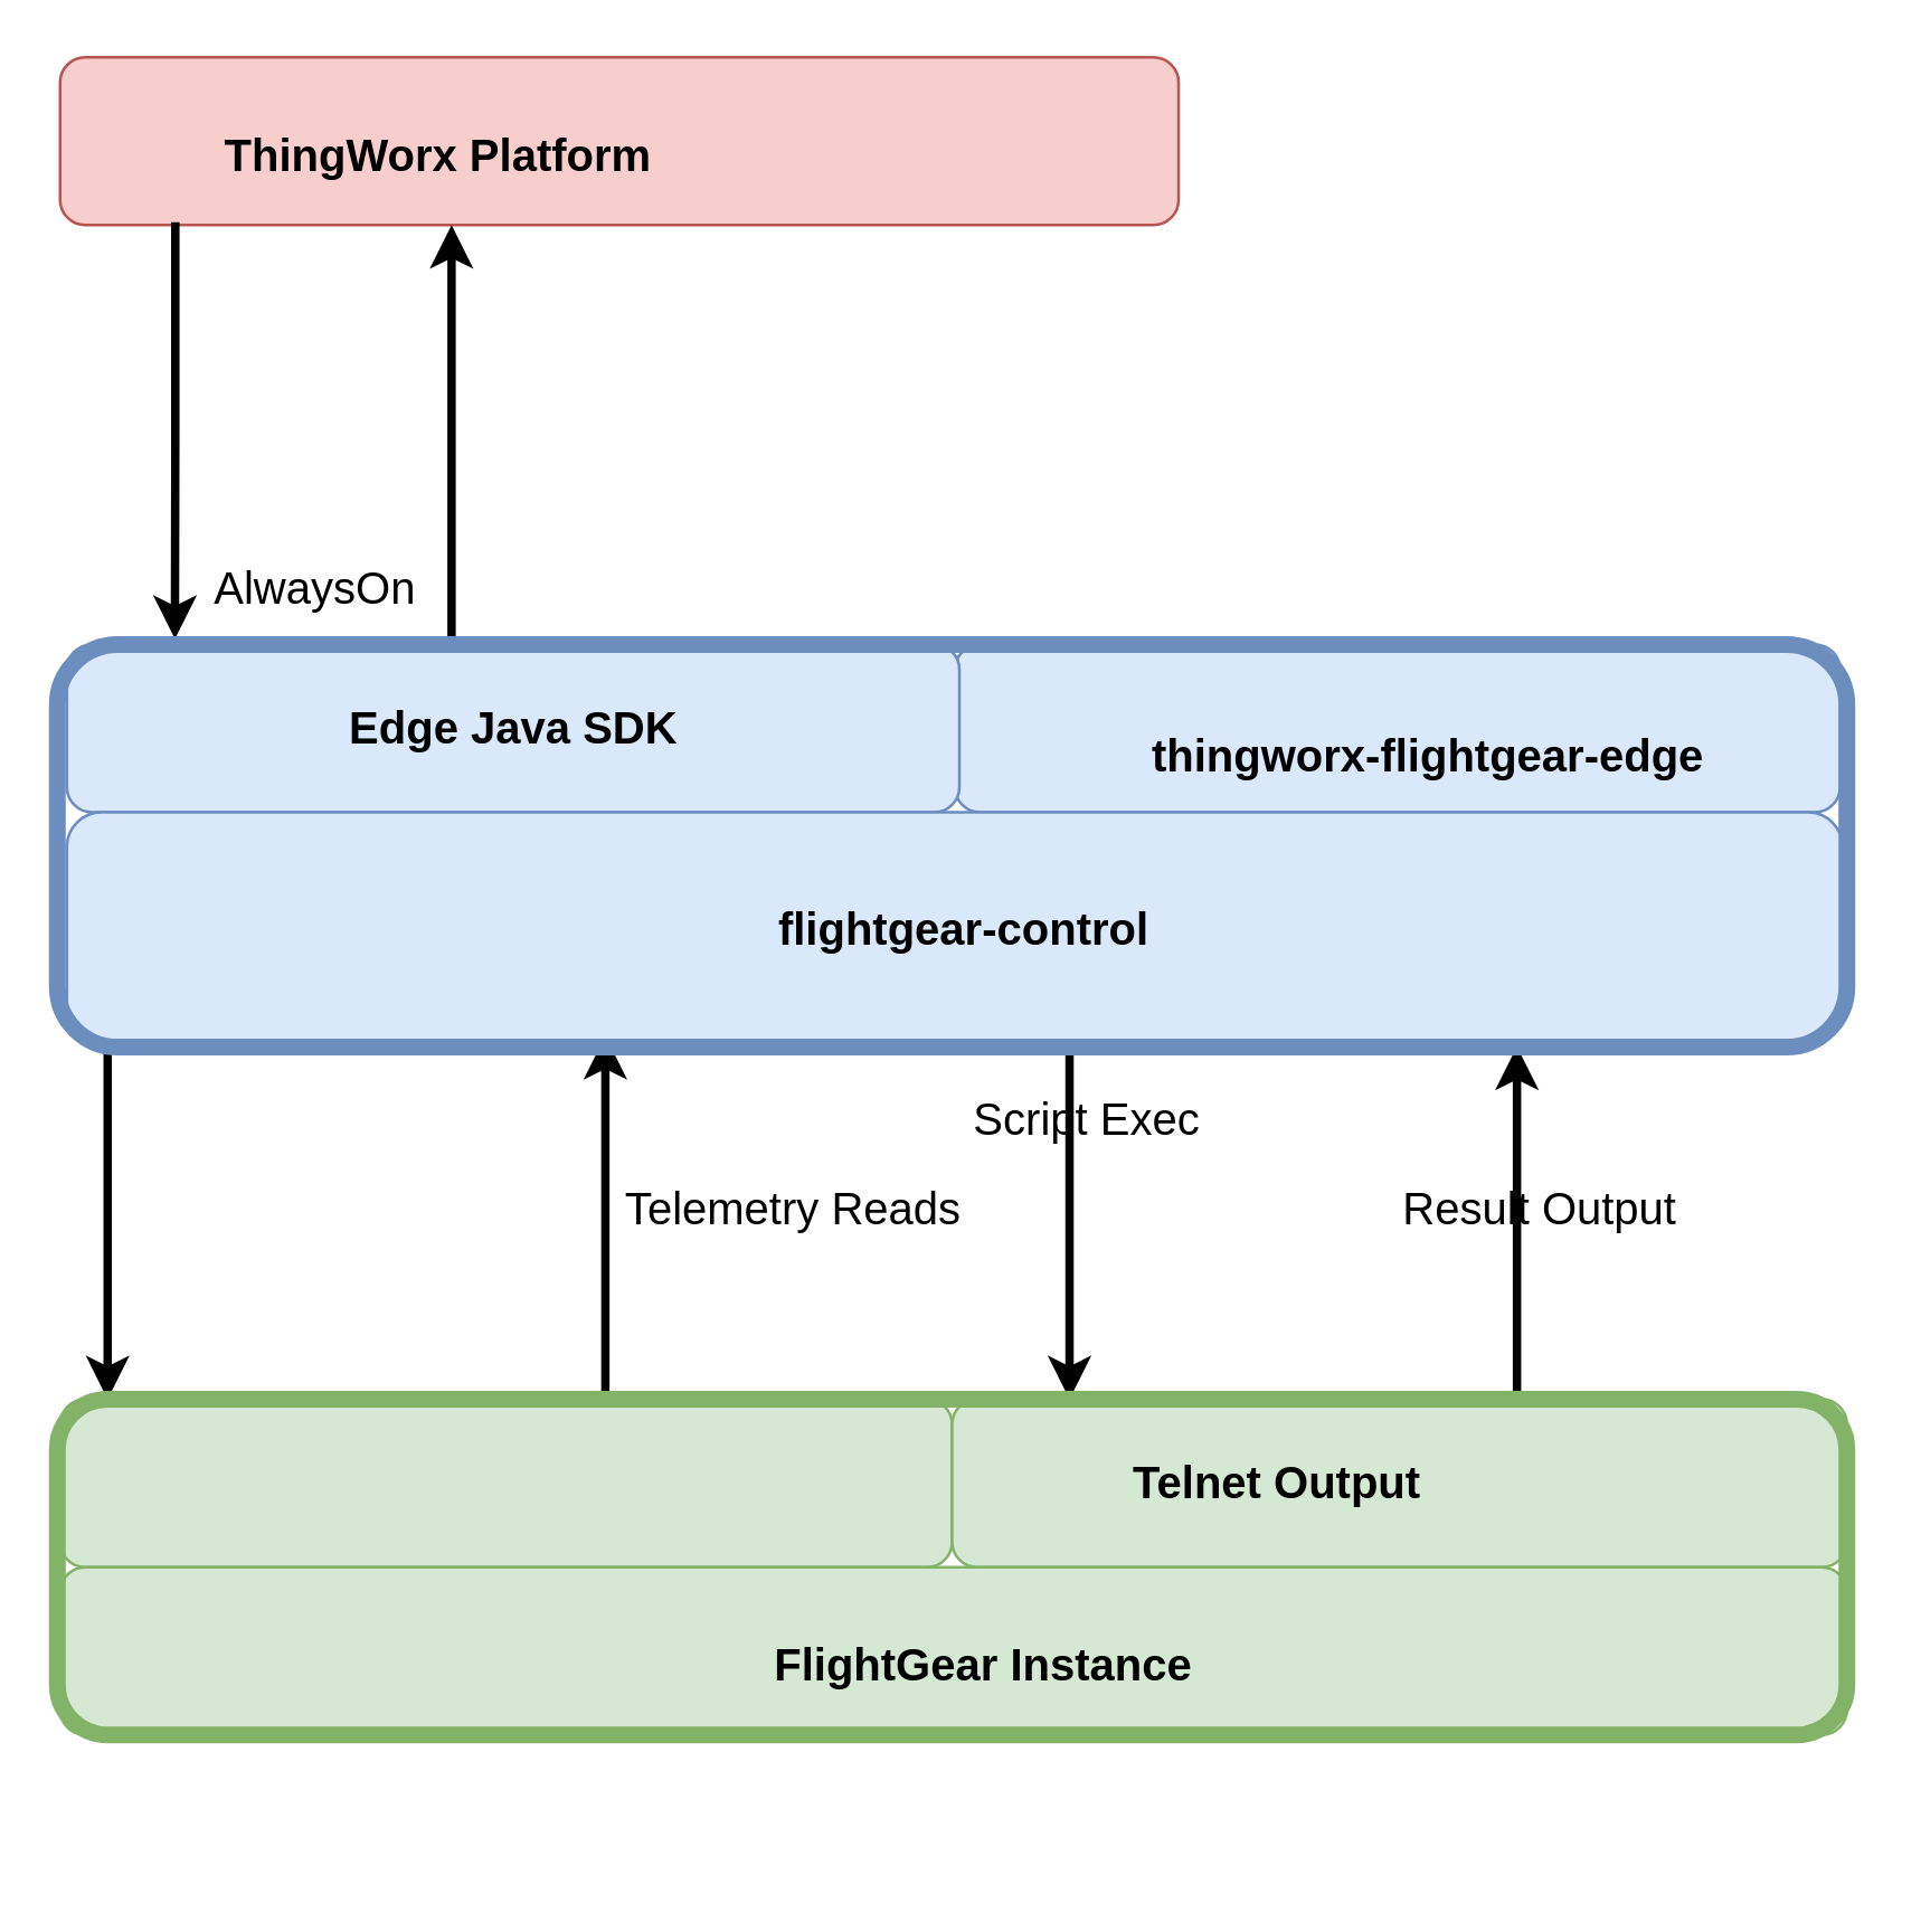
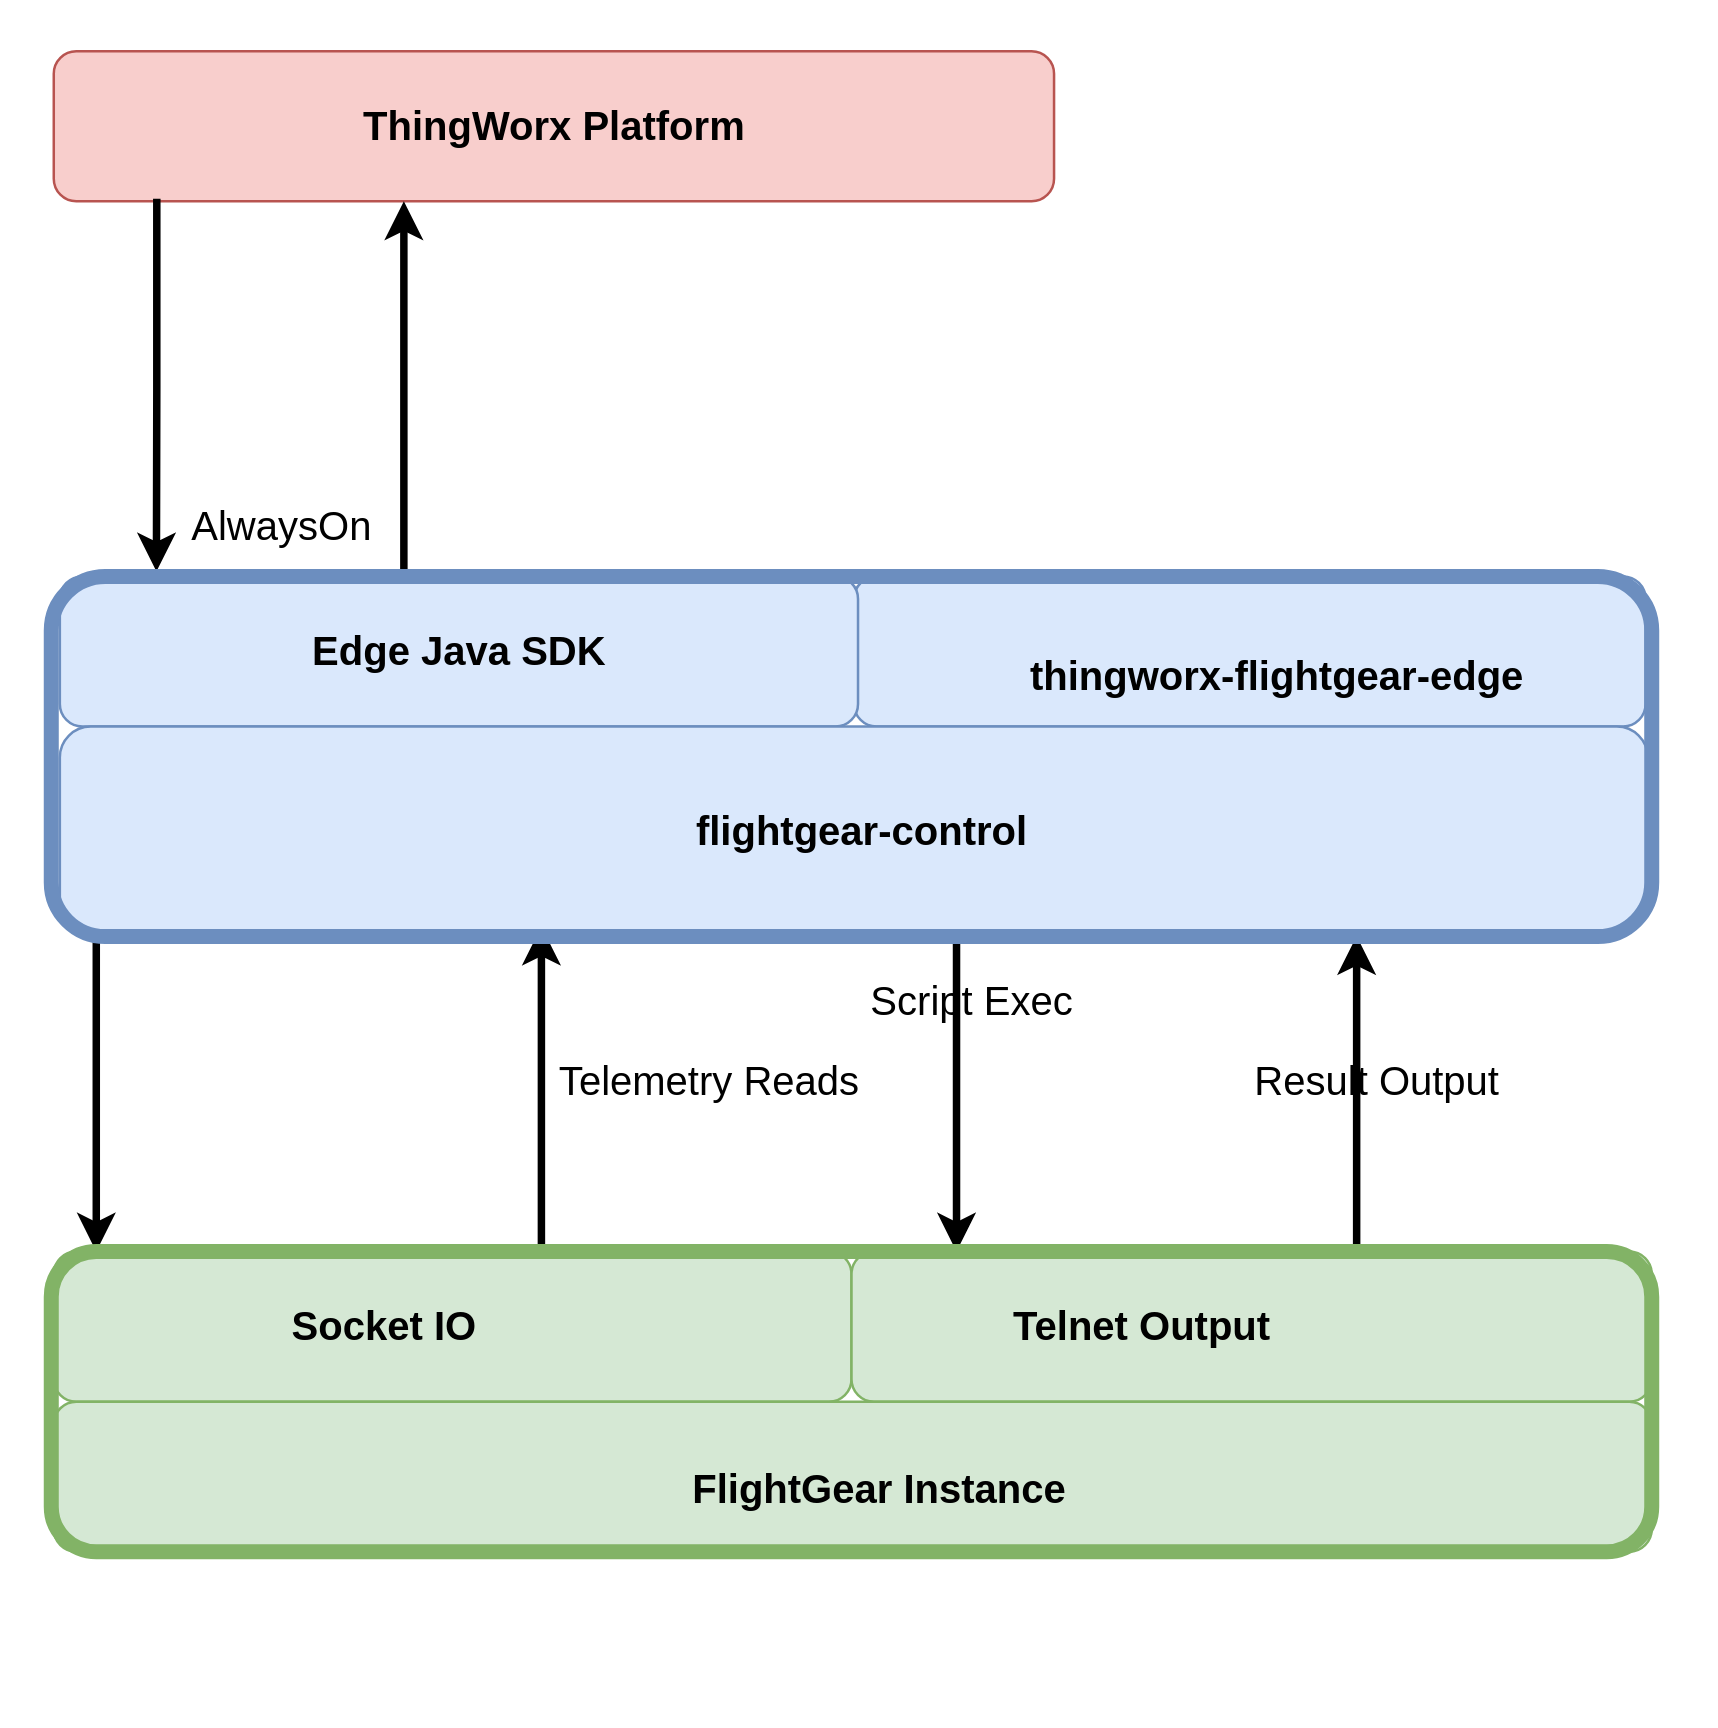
- <mxCell id="11" value="&lt;div style=&quot;font-size: 16px&quot;&gt;&lt;b&gt;ThingWorx Platform&lt;/b&gt;&lt;/div&gt;" style="text;html=1;resizable=0;autosize=1;align=center;verticalAlign=middle;points=[];fillColor=none;strokeColor=none;rounded=0;" parent="1" vertex="1"><mxGeometry x="71" y="45" width="170" height="20" as="geometry" /></mxCell>
+ <mxCell id="11" value="&lt;div style=&quot;font-size: 16px&quot;&gt;&lt;b&gt;ThingWorx Platform&lt;/b&gt;&lt;/div&gt;" style="text;html=1;resizable=0;autosize=1;align=center;verticalAlign=middle;points=[];fillColor=none;strokeColor=none;rounded=0;" parent="1" vertex="1"><mxGeometry x="136" y="40" width="170" height="20" as="geometry" /></mxCell>
+ <mxCell id="4" value="&lt;b&gt;&lt;font style=&quot;font-size: 16px&quot;&gt;Socket IO&lt;/font&gt;&lt;/b&gt;" style="text;html=1;resizable=0;autosize=1;align=center;verticalAlign=middle;points=[];fillColor=none;strokeColor=none;rounded=0;" parent="2" vertex="1"><mxGeometry x="86.886" y="20" width="90" height="20" as="geometry" /></mxCell>
